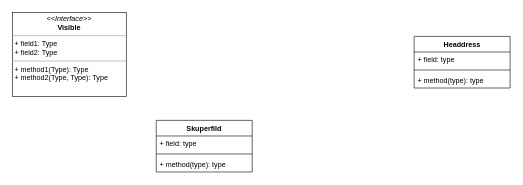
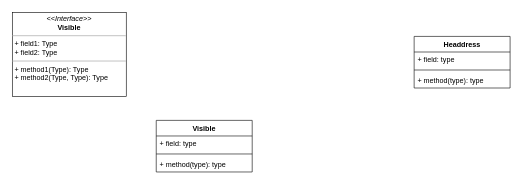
- <mxCell id="2" value="Skuperfild" style="swimlane;fontStyle=1;align=center;verticalAlign=top;childLayout=stackLayout;horizontal=1;startSize=26;horizontalStack=0;resizeParent=1;resizeParentMax=0;resizeLast=0;collapsible=1;marginBottom=0;" vertex="1" parent="1"><mxGeometry x="260" y="200" width="160" height="86" as="geometry" /></mxCell>
+ <mxCell id="2" value="Visible" style="swimlane;fontStyle=1;align=center;verticalAlign=top;childLayout=stackLayout;horizontal=1;startSize=26;horizontalStack=0;resizeParent=1;resizeParentMax=0;resizeLast=0;collapsible=1;marginBottom=0;" vertex="1" parent="1"><mxGeometry x="260" y="200" width="160" height="86" as="geometry" /></mxCell>
